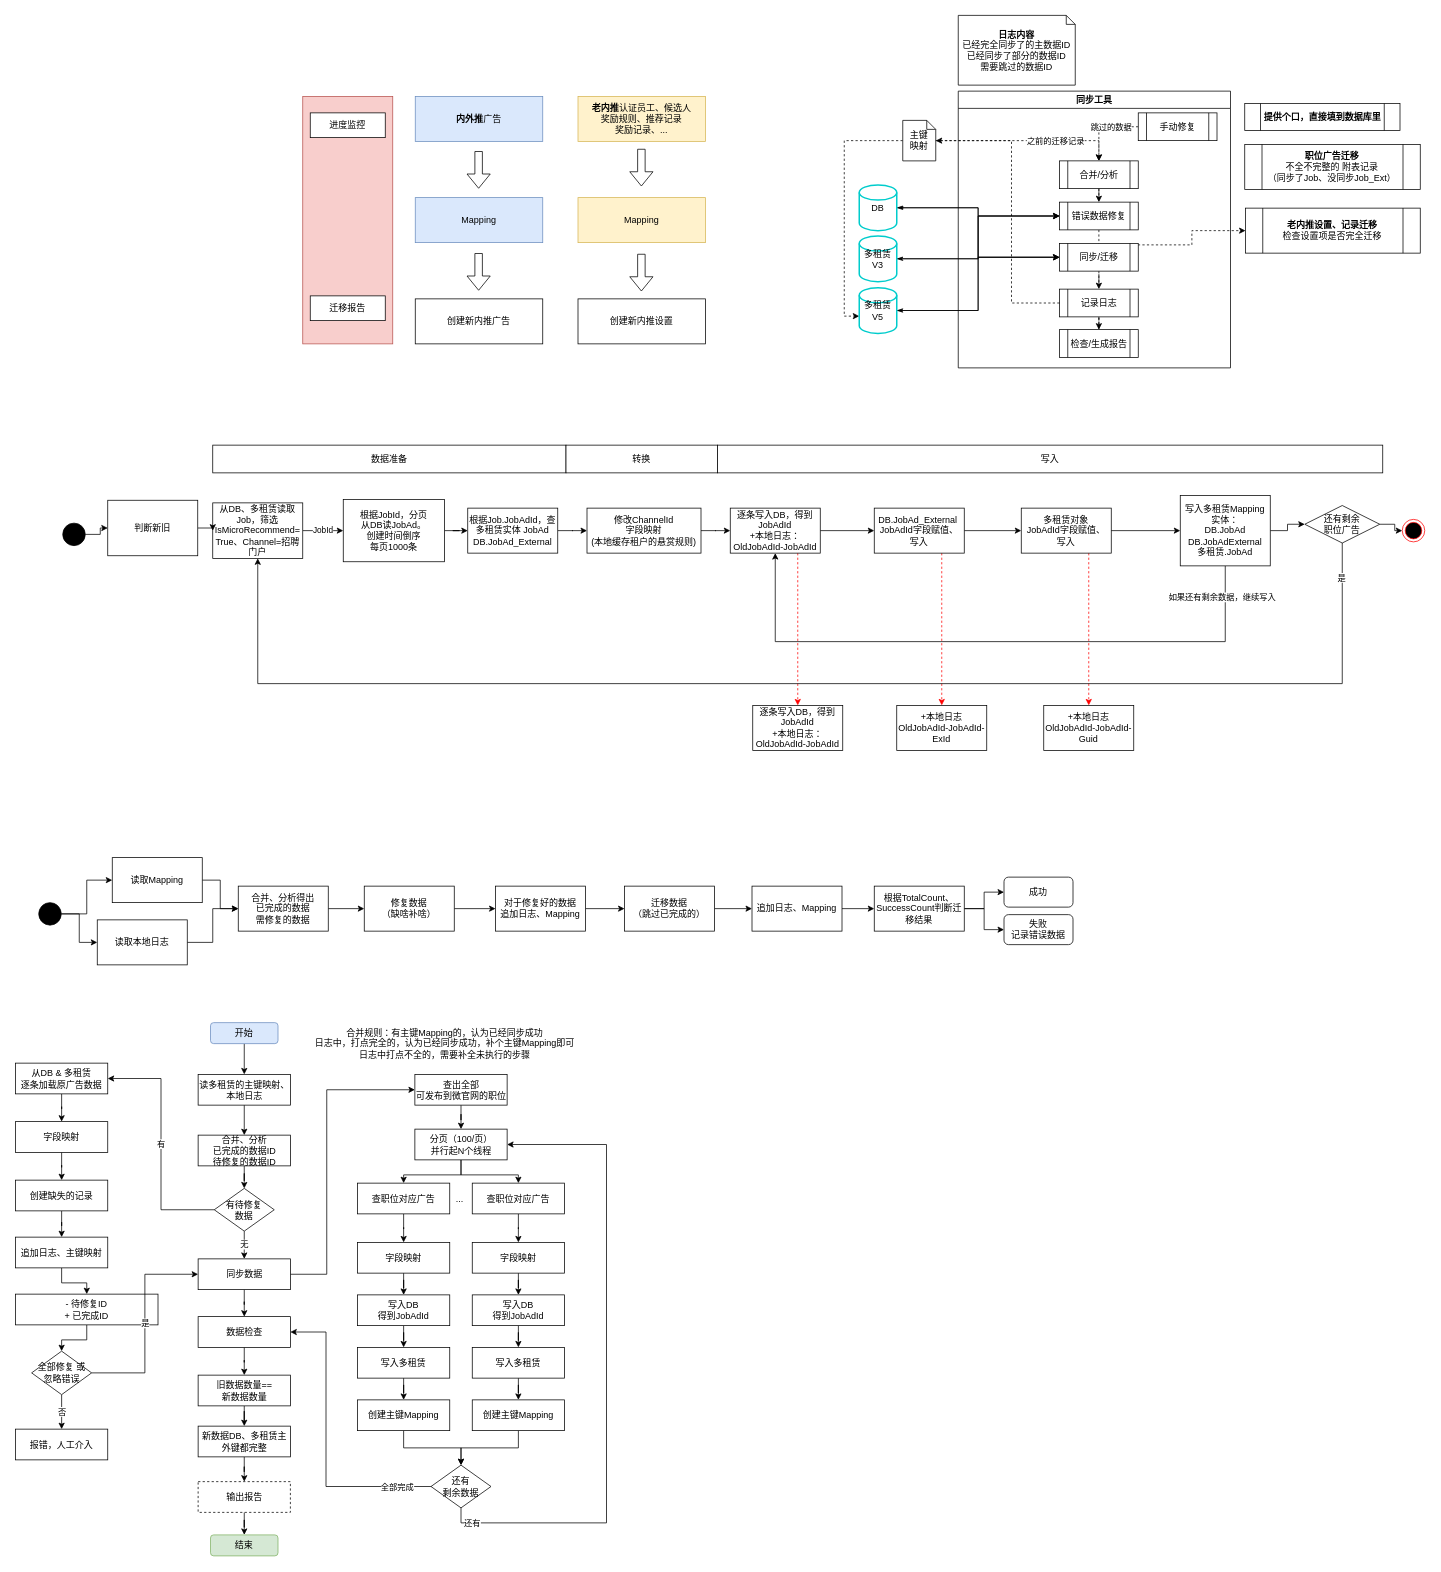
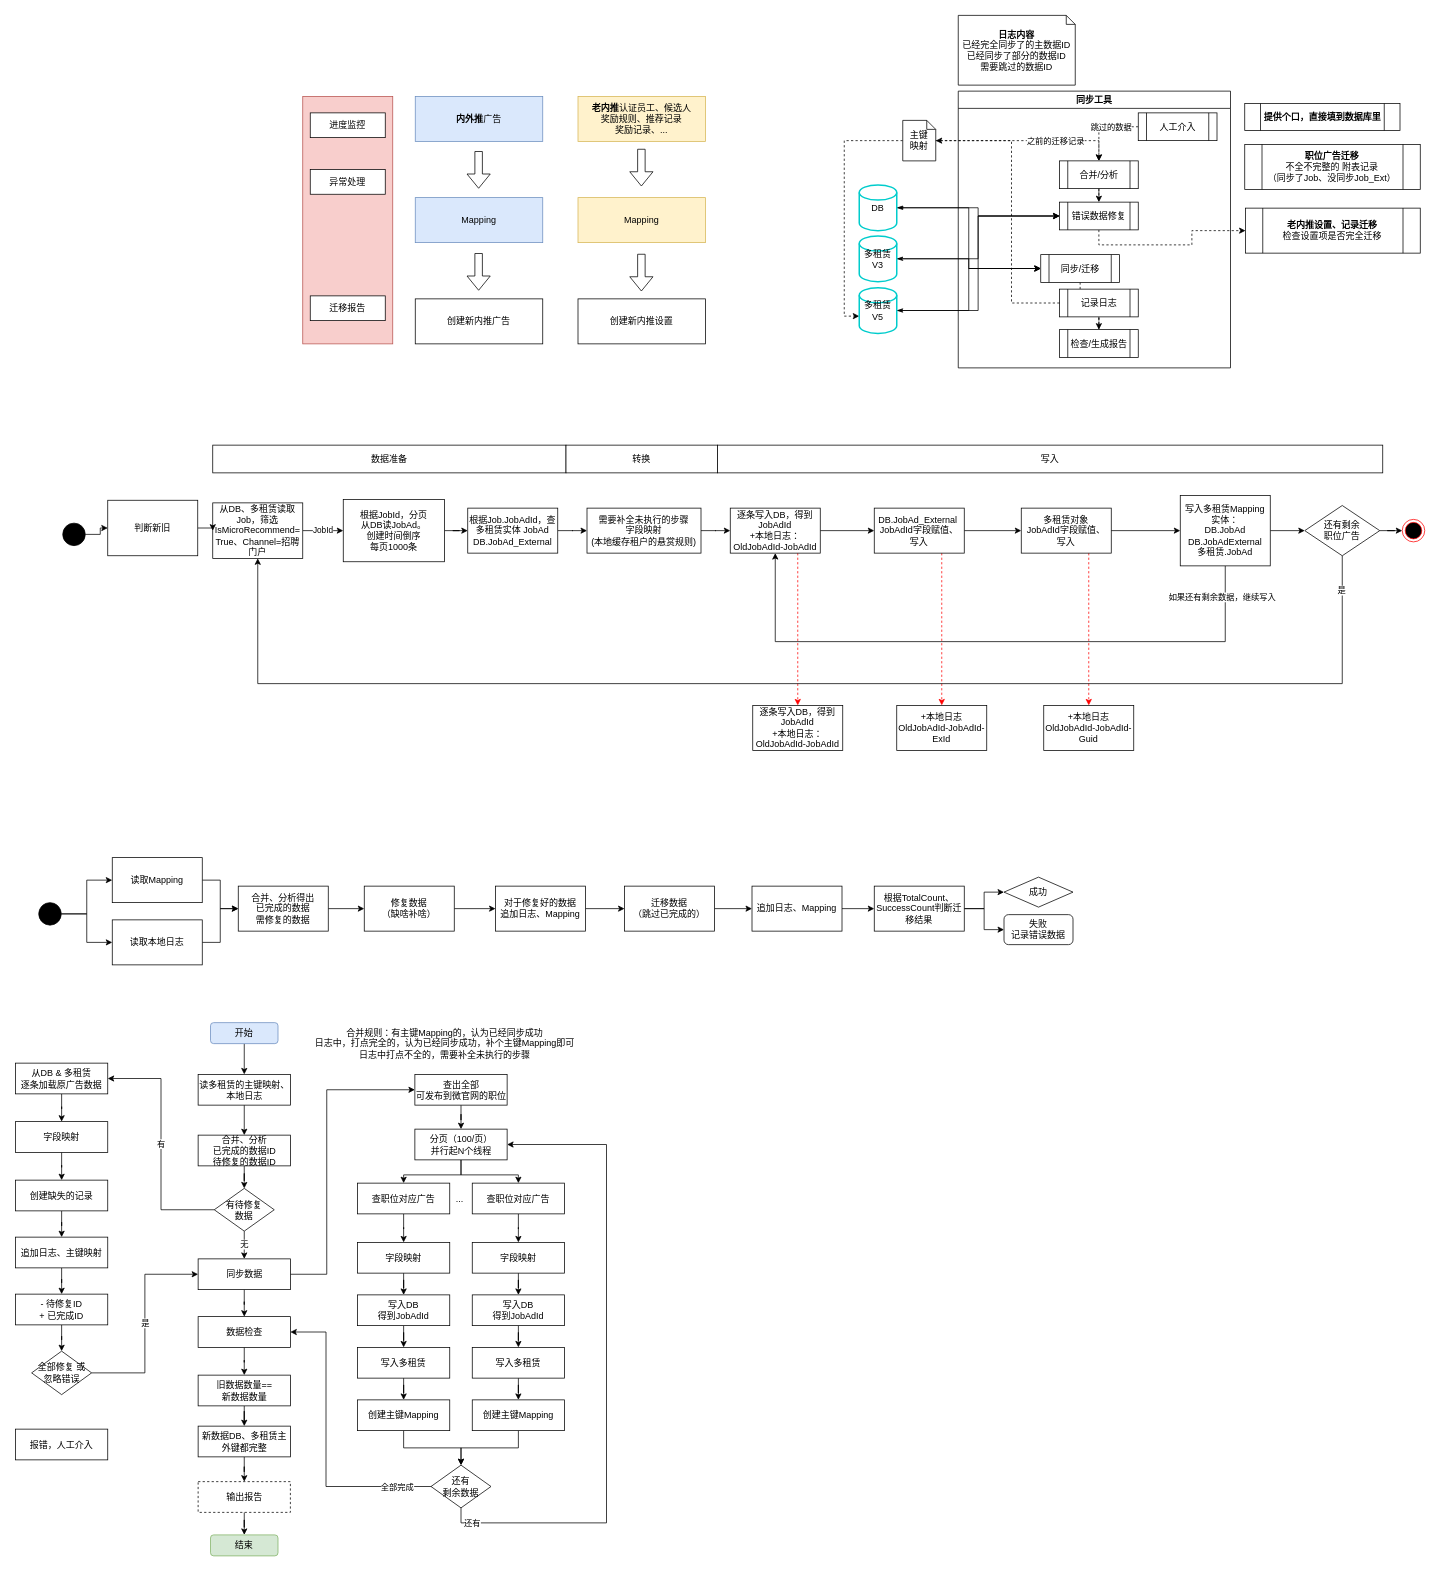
- <mxCell id="150" value="手动修复" style="shape=process;whiteSpace=wrap;html=1;backgroundOutline=1;strokeWidth=1;" parent="140" vertex="1"><mxGeometry x="240" y="29" width="105" height="37" as="geometry" /></mxCell>
+ <mxCell id="150" value="人工介入" style="shape=process;whiteSpace=wrap;html=1;backgroundOutline=1;strokeWidth=1;" parent="140" vertex="1"><mxGeometry x="240" y="29" width="105" height="37" as="geometry" /></mxCell>
+ <mxCell id="10" value="异常处理" style="rounded=0;whiteSpace=wrap;html=1;" parent="1" vertex="1"><mxGeometry x="413" y="225.5" width="100" height="33" as="geometry" /></mxCell>
- <mxCell id="146" value="同步/迁移" style="shape=process;whiteSpace=wrap;html=1;backgroundOutline=1;strokeWidth=1;" parent="140" vertex="1"><mxGeometry x="135" y="203" width="105" height="37" as="geometry" /></mxCell>
+ <mxCell id="146" value="同步/迁移" style="shape=process;whiteSpace=wrap;html=1;backgroundOutline=1;strokeWidth=1;" parent="140" vertex="1"><mxGeometry x="110" y="218" width="105" height="37" as="geometry" /></mxCell>
- <mxCell id="43" value="还有剩余&lt;br&gt;职位广告" style="strokeWidth=1;html=1;shape=mxgraph.flowchart.decision;whiteSpace=wrap;" parent="1" vertex="1"><mxGeometry x="1739" y="673.5" width="100" height="50" as="geometry" /></mxCell>
+ <mxCell id="43" value="还有剩余&lt;br&gt;职位广告" style="strokeWidth=1;html=1;shape=mxgraph.flowchart.decision;whiteSpace=wrap;" parent="1" vertex="1"><mxGeometry x="1739" y="673.5" width="100" height="67" as="geometry" /></mxCell>
- <mxCell id="23" value="修改ChannelId&lt;br&gt;字段映射&lt;br&gt;(本地缓存租户的悬赏规则)" style="rounded=0;whiteSpace=wrap;html=1;" parent="1" vertex="1"><mxGeometry x="782" y="677" width="152" height="60" as="geometry" /></mxCell>
+ <mxCell id="23" value="需要补全未执行的步骤&lt;br&gt;字段映射&lt;br&gt;(本地缓存租户的悬赏规则)" style="rounded=0;whiteSpace=wrap;html=1;" parent="1" vertex="1"><mxGeometry x="782" y="677" width="152" height="60" as="geometry" /></mxCell>
- <mxCell id="70" value="成功" style="rounded=1;whiteSpace=wrap;html=1;strokeWidth=1;fillColor=none;" parent="1" vertex="1"><mxGeometry x="1338" y="1169" width="92" height="40" as="geometry" /></mxCell>
+ <mxCell id="70" value="成功" style="rhombus;whiteSpace=wrap;html=1;strokeWidth=1;fillColor=none;" parent="1" vertex="1"><mxGeometry x="1338" y="1169" width="92" height="40" as="geometry" /></mxCell>
- <mxCell id="50" value="读取本地日志" style="rounded=0;whiteSpace=wrap;html=1;" parent="1" vertex="1"><mxGeometry x="129" y="1226" width="120" height="60" as="geometry" /></mxCell>
+ <mxCell id="50" value="读取本地日志" style="rounded=0;whiteSpace=wrap;html=1;" parent="1" vertex="1"><mxGeometry x="149" y="1226" width="120" height="60" as="geometry" /></mxCell>
- <mxCell id="90" value="- 待修复ID&lt;br&gt;+ 已完成ID" style="rounded=0;whiteSpace=wrap;html=1;" parent="1" vertex="1"><mxGeometry x="20" y="1725" width="190" height="41" as="geometry" /></mxCell>
+ <mxCell id="90" value="- 待修复ID&lt;br&gt;+ 已完成ID" style="rounded=0;whiteSpace=wrap;html=1;" parent="1" vertex="1"><mxGeometry x="20" y="1725" width="123" height="41" as="geometry" /></mxCell>
- <mxCell id="91" value="否" style="edgeStyle=orthogonalEdgeStyle;rounded=0;orthogonalLoop=1;jettySize=auto;html=1;" parent="1" source="93" target="97" edge="1"><mxGeometry relative="1" as="geometry"><mxPoint x="81.5" y="1894" as="targetPoint" /></mxGeometry></mxCell>
